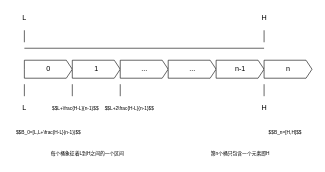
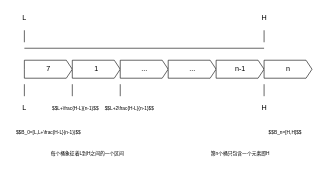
- <mxCell id="3" value="0" style="html=1;shadow=0;dashed=0;align=center;verticalAlign=middle;shape=mxgraph.arrows2.arrow;dy=0;dx=10;notch=0;" vertex="1" parent="1"><mxGeometry x="40" y="100" width="80" height="30" as="geometry" /></mxCell>
+ <mxCell id="3" value="7" style="html=1;shadow=0;dashed=0;align=center;verticalAlign=middle;shape=mxgraph.arrows2.arrow;dy=0;dx=10;notch=0;" vertex="1" parent="1"><mxGeometry x="40" y="100" width="80" height="30" as="geometry" /></mxCell>
